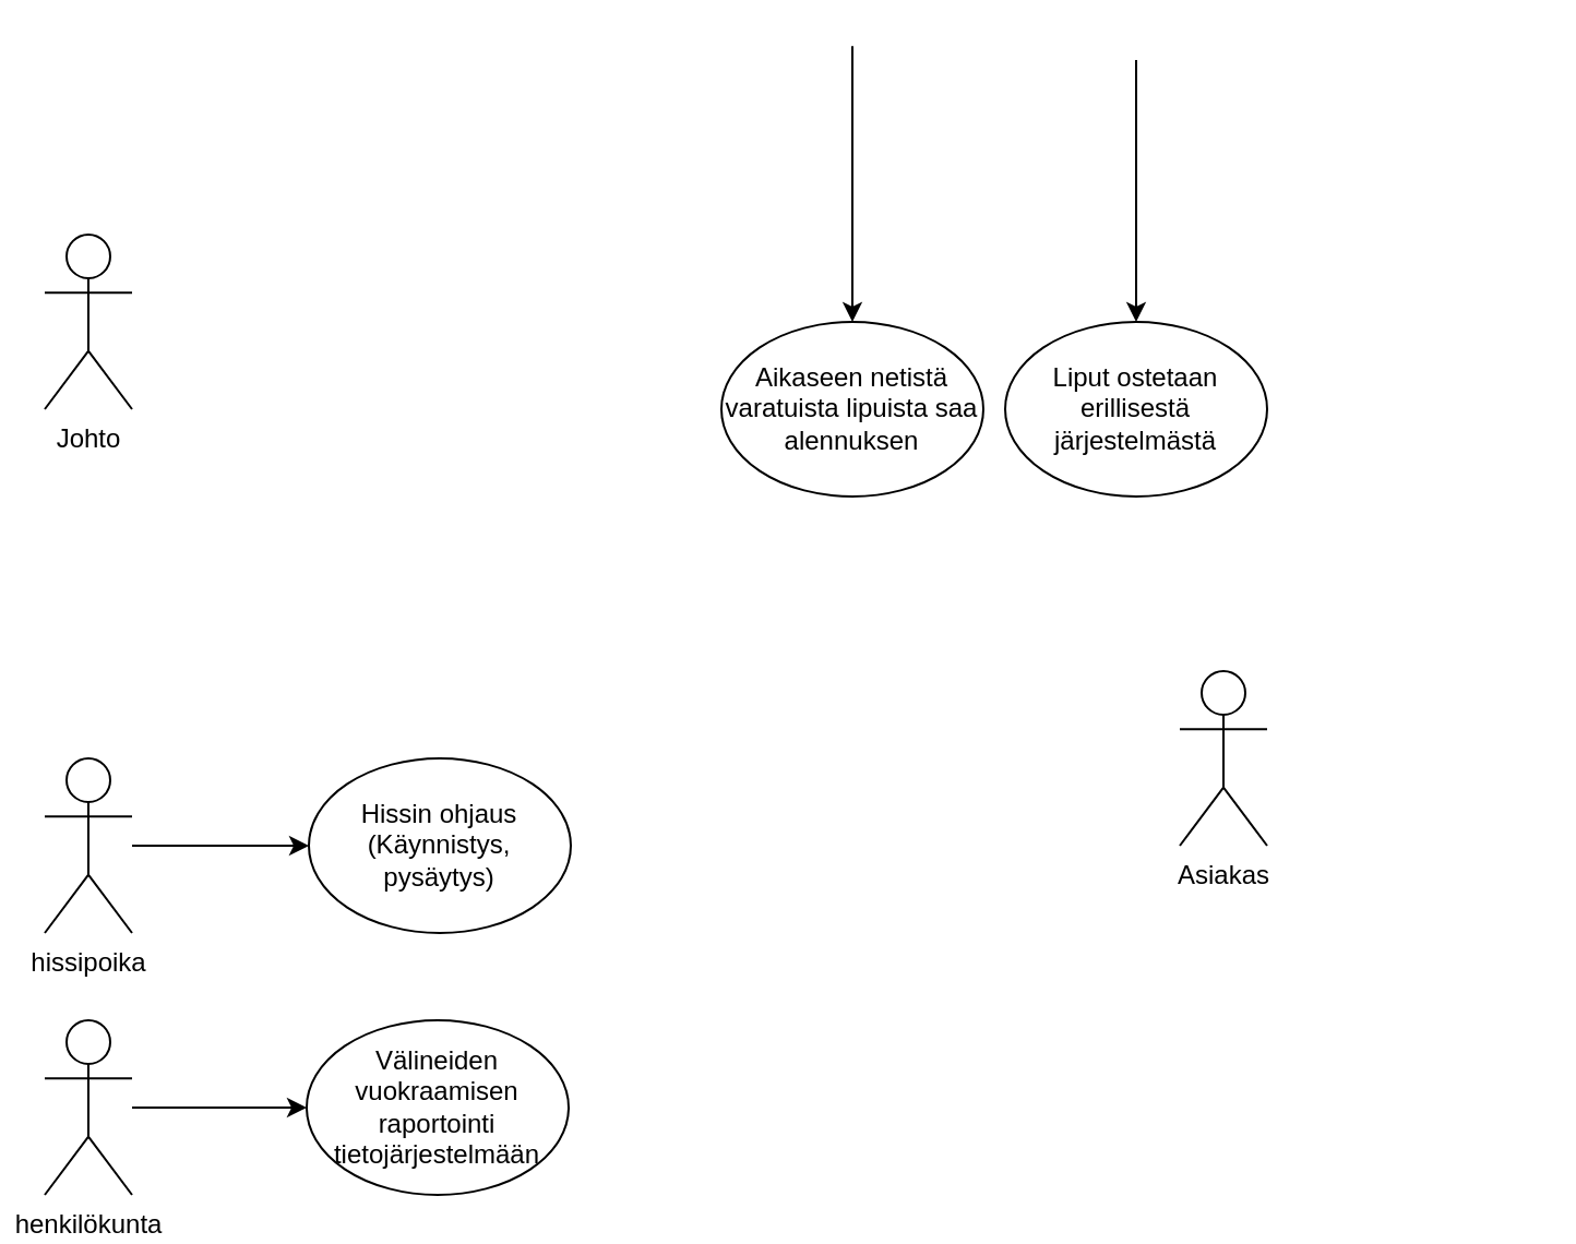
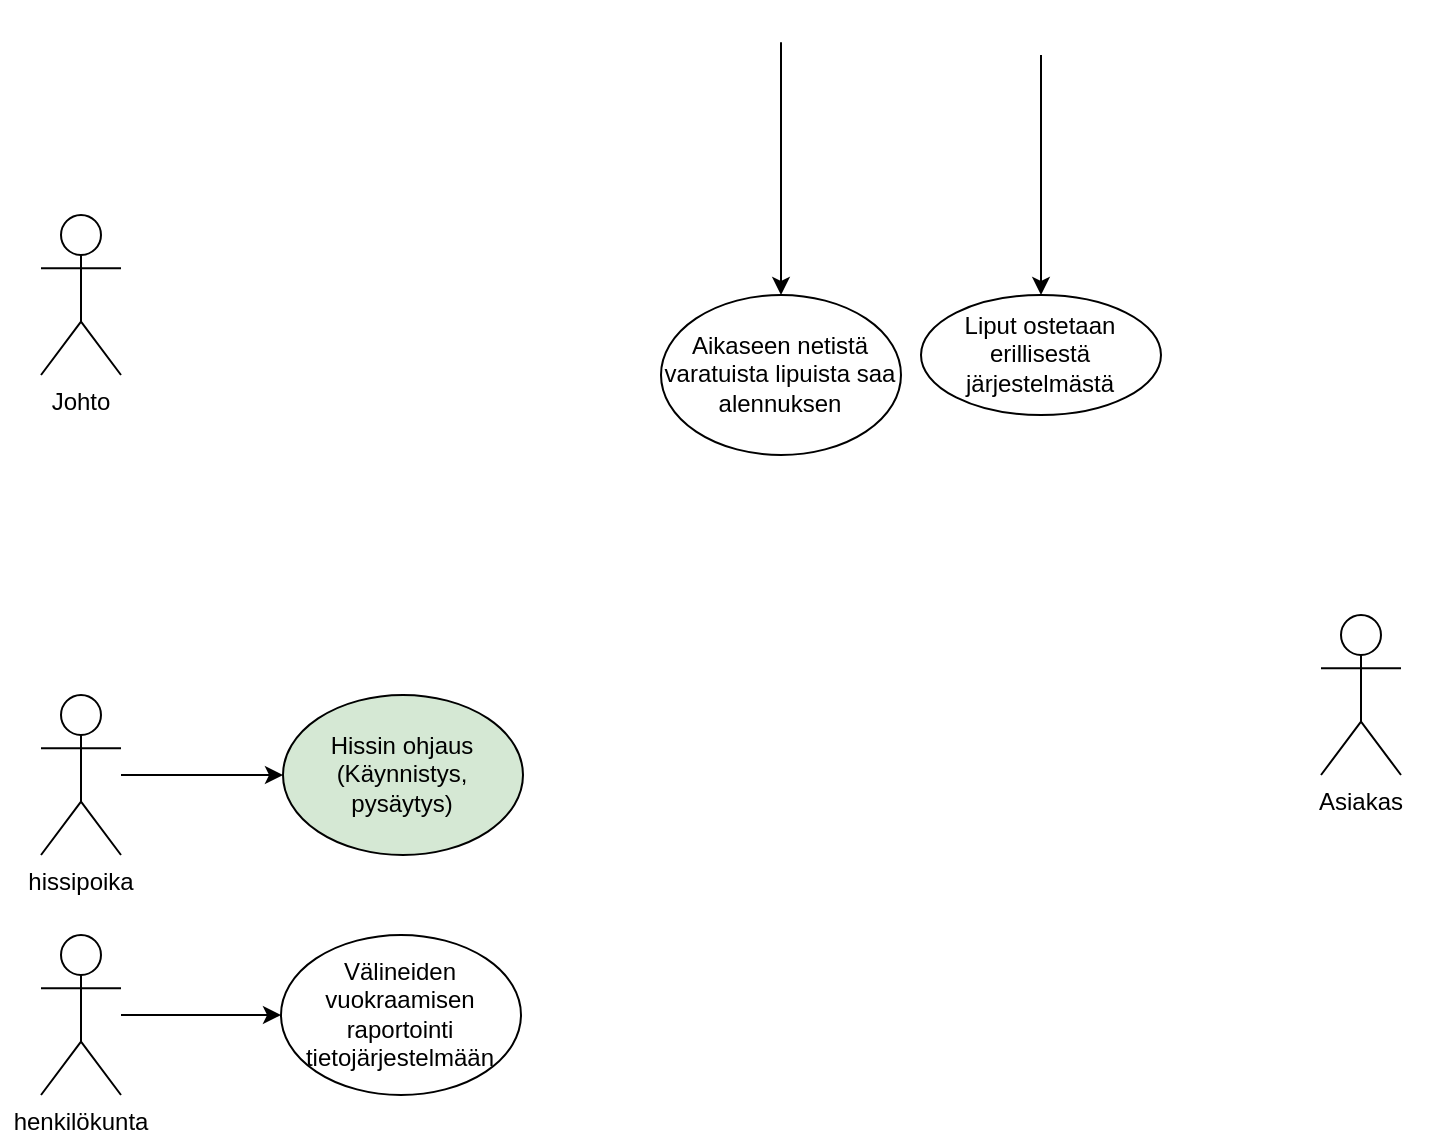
- <mxCell id="10" value="Liput ostetaan erillisestä järjestelmästä" style="ellipse;whiteSpace=wrap;html=1;" vertex="1" parent="1"><mxGeometry x="460" y="147" width="120" height="80" as="geometry" /></mxCell>
+ <mxCell id="10" value="Liput ostetaan erillisestä järjestelmästä" style="ellipse;whiteSpace=wrap;html=1;" vertex="1" parent="1"><mxGeometry x="460" y="147" width="120" height="60" as="geometry" /></mxCell>
- <mxCell id="4" value="Asiakas" style="shape=umlActor;verticalLabelPosition=bottom;verticalAlign=top;html=1;outlineConnect=0;" vertex="1" parent="1"><mxGeometry x="540" y="307" width="40" height="80" as="geometry" /></mxCell>
+ <mxCell id="4" value="Asiakas" style="shape=umlActor;verticalLabelPosition=bottom;verticalAlign=top;html=1;outlineConnect=0;" vertex="1" parent="1"><mxGeometry x="660" y="307" width="40" height="80" as="geometry" /></mxCell>
- <mxCell id="8" value="Hissin ohjaus (Käynnistys, pysäytys)" style="ellipse;whiteSpace=wrap;html=1;" vertex="1" parent="1"><mxGeometry x="141" y="347" width="120" height="80" as="geometry" /></mxCell>
+ <mxCell id="8" value="Hissin ohjaus (Käynnistys, pysäytys)" style="ellipse;whiteSpace=wrap;html=1;fillColor=#d5e8d4;" vertex="1" parent="1"><mxGeometry x="141" y="347" width="120" height="80" as="geometry" /></mxCell>
